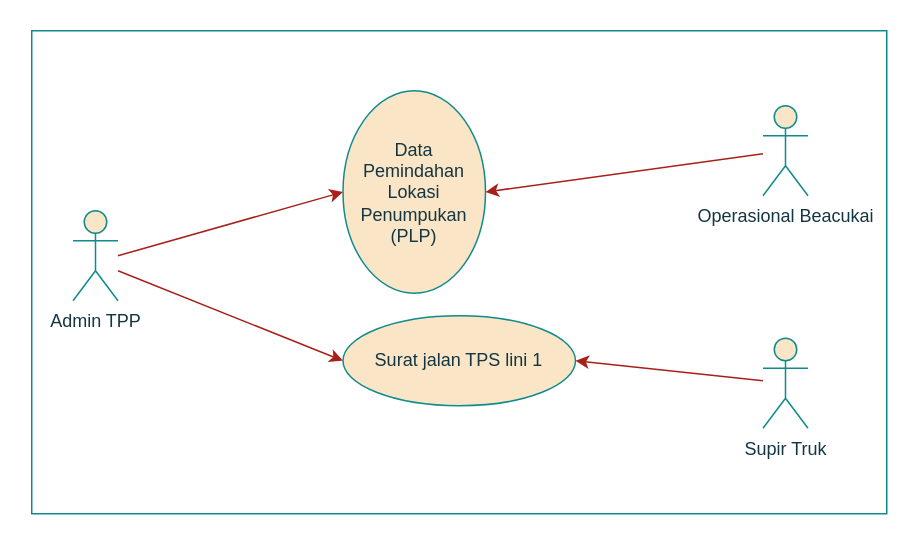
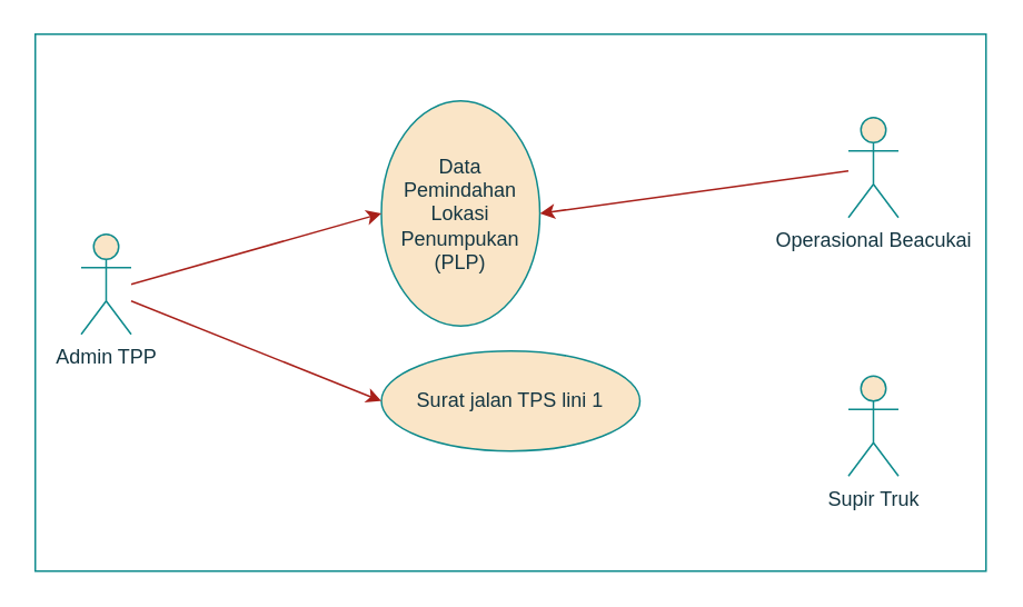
- <mxCell id="10" value="" style="endArrow=classic;html=1;entryX=1;entryY=0.5;entryDx=0;entryDy=0;strokeColor=#A8201A;fontColor=#143642;labelBackgroundColor=#DAD2D8;" parent="1" source="4" target="6" edge="1"><mxGeometry width="50" height="50" relative="1" as="geometry"><mxPoint x="488" y="270" as="sourcePoint" /><mxPoint x="378" y="230" as="targetPoint" /></mxGeometry></mxCell>
